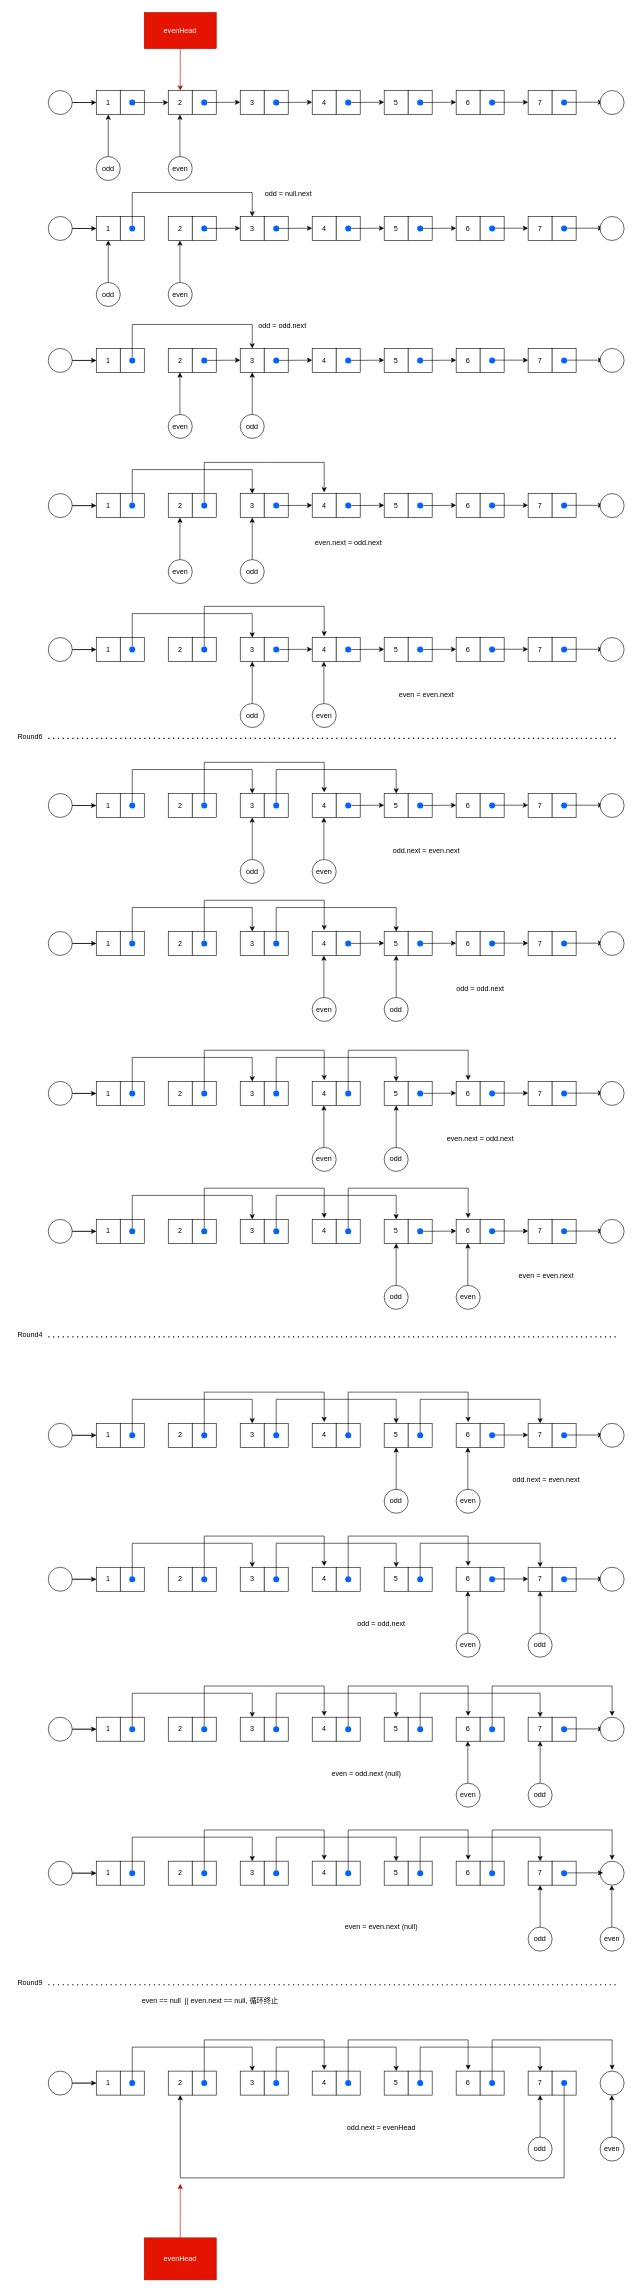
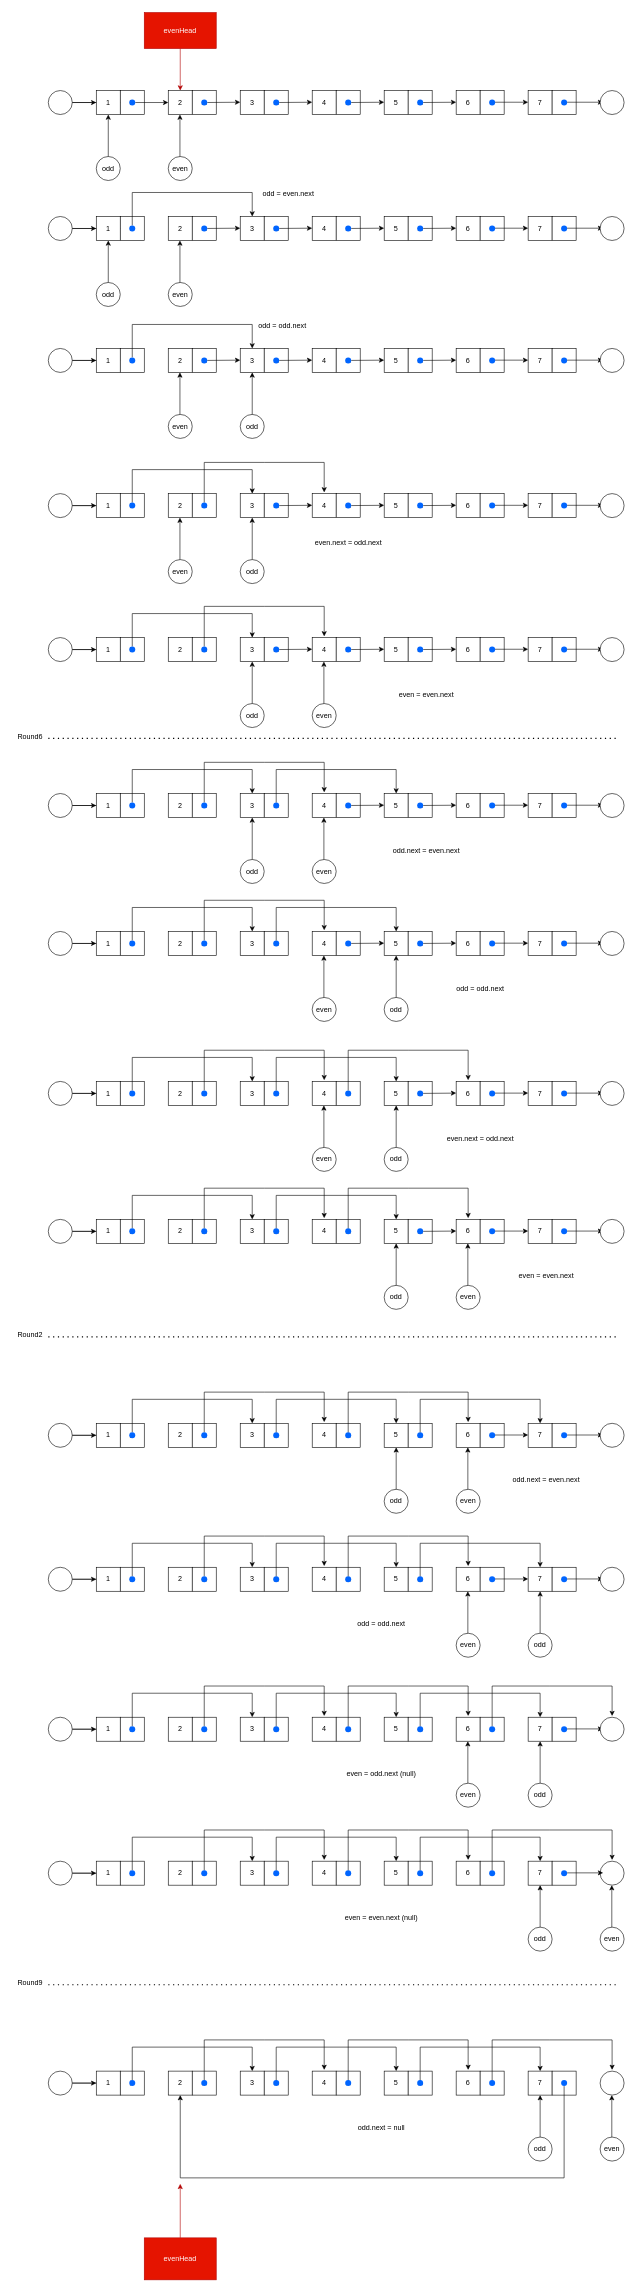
- <mxCell id="125" value="odd = null.next" style="text;html=1;align=center;verticalAlign=middle;resizable=0;points=[];autosize=1;strokeColor=none;fillColor=none;" vertex="1" parent="1"><mxGeometry x="425" y="308" width="110" height="30" as="geometry" /></mxCell>
+ <mxCell id="125" value="odd = even.next" style="text;html=1;align=center;verticalAlign=middle;resizable=0;points=[];autosize=1;strokeColor=none;fillColor=none;" vertex="1" parent="1"><mxGeometry x="425" y="308" width="110" height="30" as="geometry" /></mxCell>
- <mxCell id="382" value="Round4" style="text;html=1;align=center;verticalAlign=middle;whiteSpace=wrap;rounded=0;" vertex="1" parent="1"><mxGeometry x="20" y="2210" width="60" height="30" as="geometry" /></mxCell>
+ <mxCell id="382" value="Round2" style="text;html=1;align=center;verticalAlign=middle;whiteSpace=wrap;rounded=0;" vertex="1" parent="1"><mxGeometry x="20" y="2210" width="60" height="30" as="geometry" /></mxCell>
- <mxCell id="504" value="even = odd.next (null)" style="text;html=1;align=center;verticalAlign=middle;resizable=0;points=[];autosize=1;strokeColor=none;fillColor=none;" vertex="1" parent="1"><mxGeometry x="540" y="2942" width="140" height="30" as="geometry" /></mxCell>
+ <mxCell id="504" value="even = odd.next (null)" style="text;html=1;align=center;verticalAlign=middle;resizable=0;points=[];autosize=1;strokeColor=none;fillColor=none;" vertex="1" parent="1"><mxGeometry x="565" y="2942" width="140" height="30" as="geometry" /></mxCell>
- <mxCell id="545" value="even = even.next (null)" style="text;html=1;align=center;verticalAlign=middle;resizable=0;points=[];autosize=1;strokeColor=none;fillColor=none;" vertex="1" parent="1"><mxGeometry x="560" y="3197" width="150" height="30" as="geometry" /></mxCell>
+ <mxCell id="545" value="even = even.next (null)" style="text;html=1;align=center;verticalAlign=middle;resizable=0;points=[];autosize=1;strokeColor=none;fillColor=none;" vertex="1" parent="1"><mxGeometry x="560" y="3182" width="150" height="30" as="geometry" /></mxCell>
- <mxCell id="552" value="even == null&amp;nbsp; || even.next == null, 循环终止" style="text;html=1;align=center;verticalAlign=middle;whiteSpace=wrap;rounded=0;" vertex="1" parent="1"><mxGeometry x="150" y="3320" width="400" height="30" as="geometry" /></mxCell>
- <mxCell id="589" value="odd.next = evenHead" style="text;html=1;align=center;verticalAlign=middle;resizable=0;points=[];autosize=1;strokeColor=none;fillColor=none;" vertex="1" parent="1"><mxGeometry x="565" y="3532" width="140" height="30" as="geometry" /></mxCell>
+ <mxCell id="589" value="odd.next = null" style="text;html=1;align=center;verticalAlign=middle;resizable=0;points=[];autosize=1;strokeColor=none;fillColor=none;" vertex="1" parent="1"><mxGeometry x="565" y="3532" width="140" height="30" as="geometry" /></mxCell>
